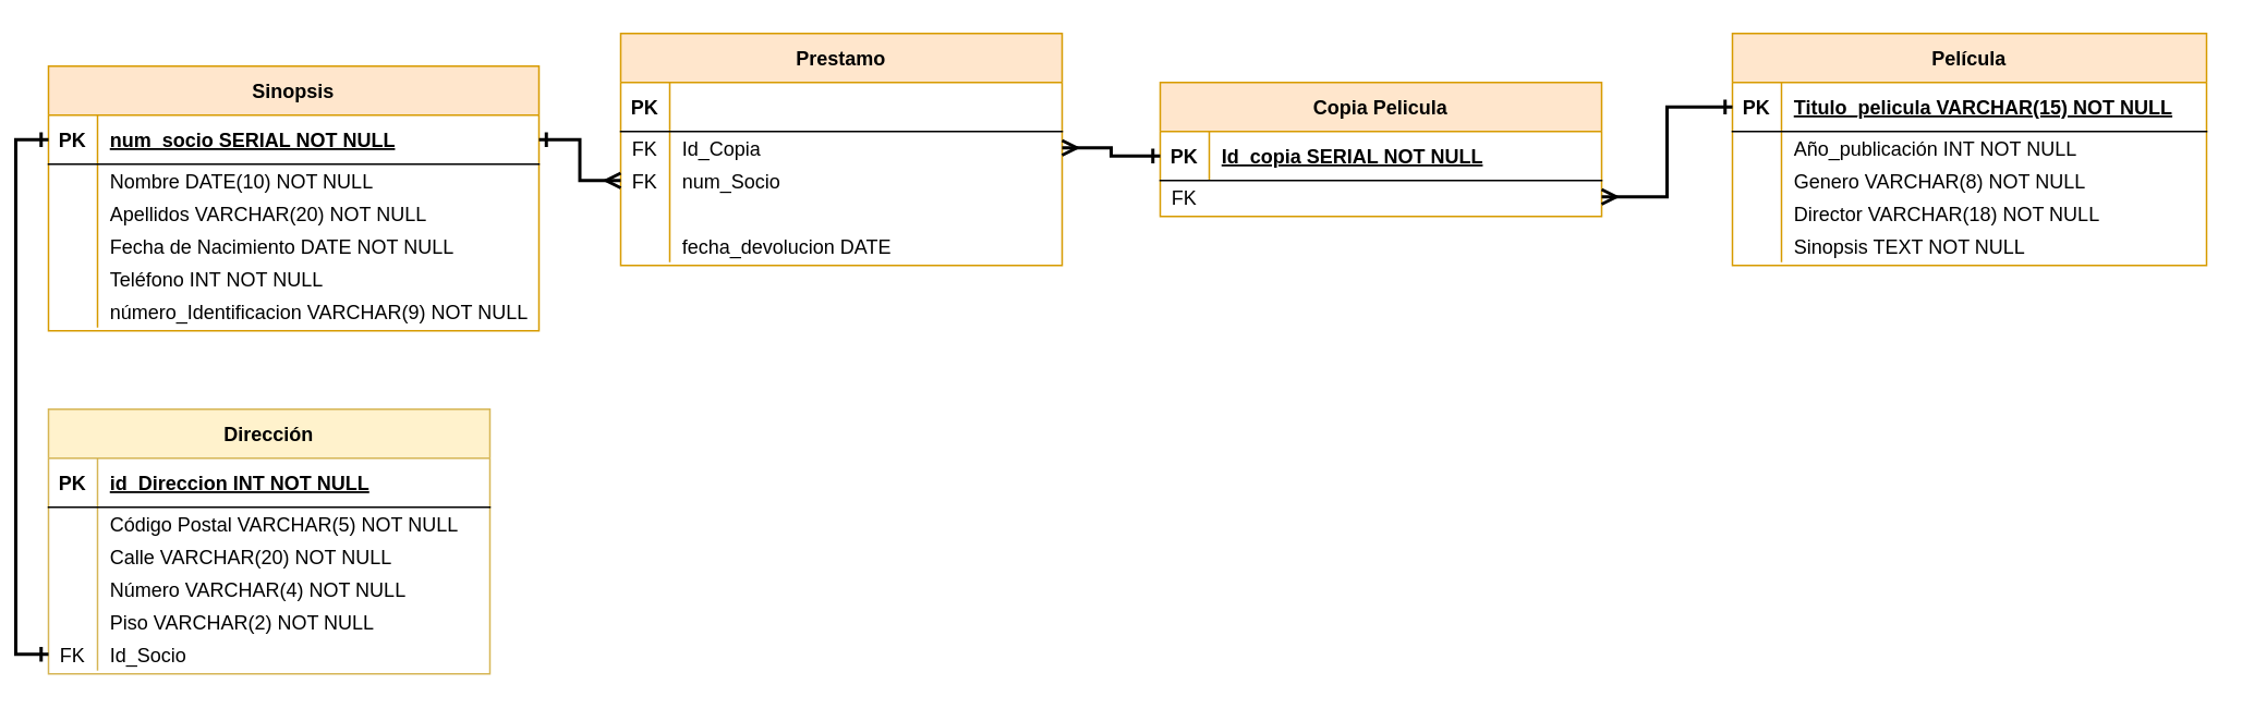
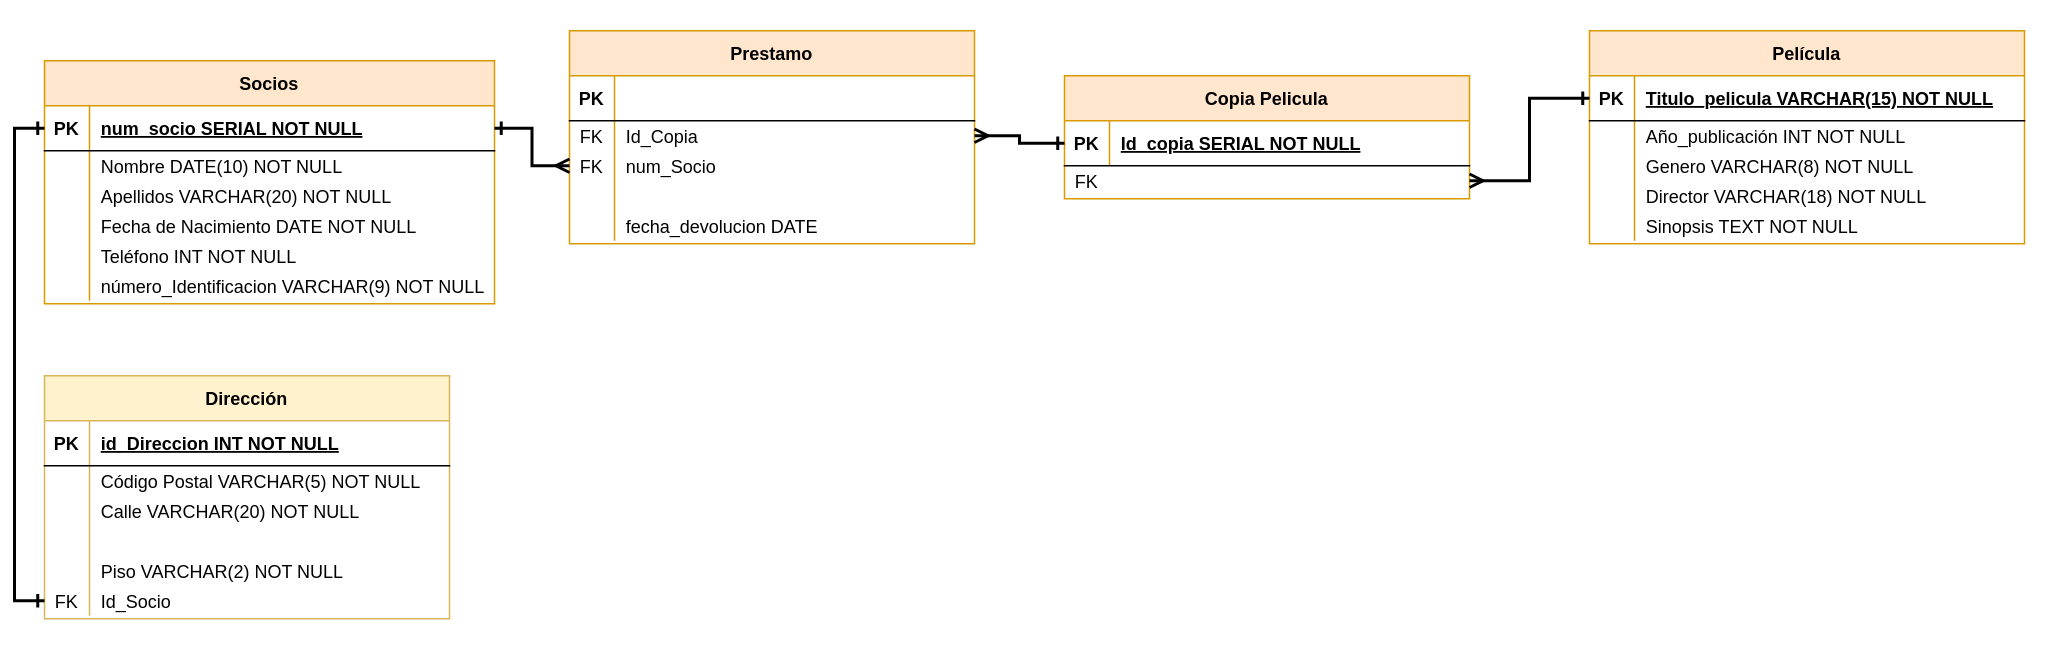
- <mxCell id="2" value="Sinopsis" style="shape=table;startSize=30;container=1;collapsible=1;childLayout=tableLayout;fixedRows=1;rowLines=0;fontStyle=1;align=center;resizeLast=1;fillColor=#ffe6cc;strokeColor=#d79b00;" parent="1" vertex="1"><mxGeometry x="20" y="40" width="300" height="162" as="geometry" /></mxCell>
+ <mxCell id="2" value="Socios" style="shape=table;startSize=30;container=1;collapsible=1;childLayout=tableLayout;fixedRows=1;rowLines=0;fontStyle=1;align=center;resizeLast=1;fillColor=#ffe6cc;strokeColor=#d79b00;" parent="1" vertex="1"><mxGeometry x="20" y="40" width="300" height="162" as="geometry" /></mxCell>
- <mxCell id="72" value="Número VARCHAR(4) NOT NULL" style="shape=partialRectangle;overflow=hidden;connectable=0;fillColor=none;top=0;left=0;bottom=0;right=0;align=left;spacingLeft=6;" parent="70" vertex="1"><mxGeometry x="30" width="240" height="20" as="geometry"><mxRectangle width="240" height="20" as="alternateBounds" /></mxGeometry></mxCell>
